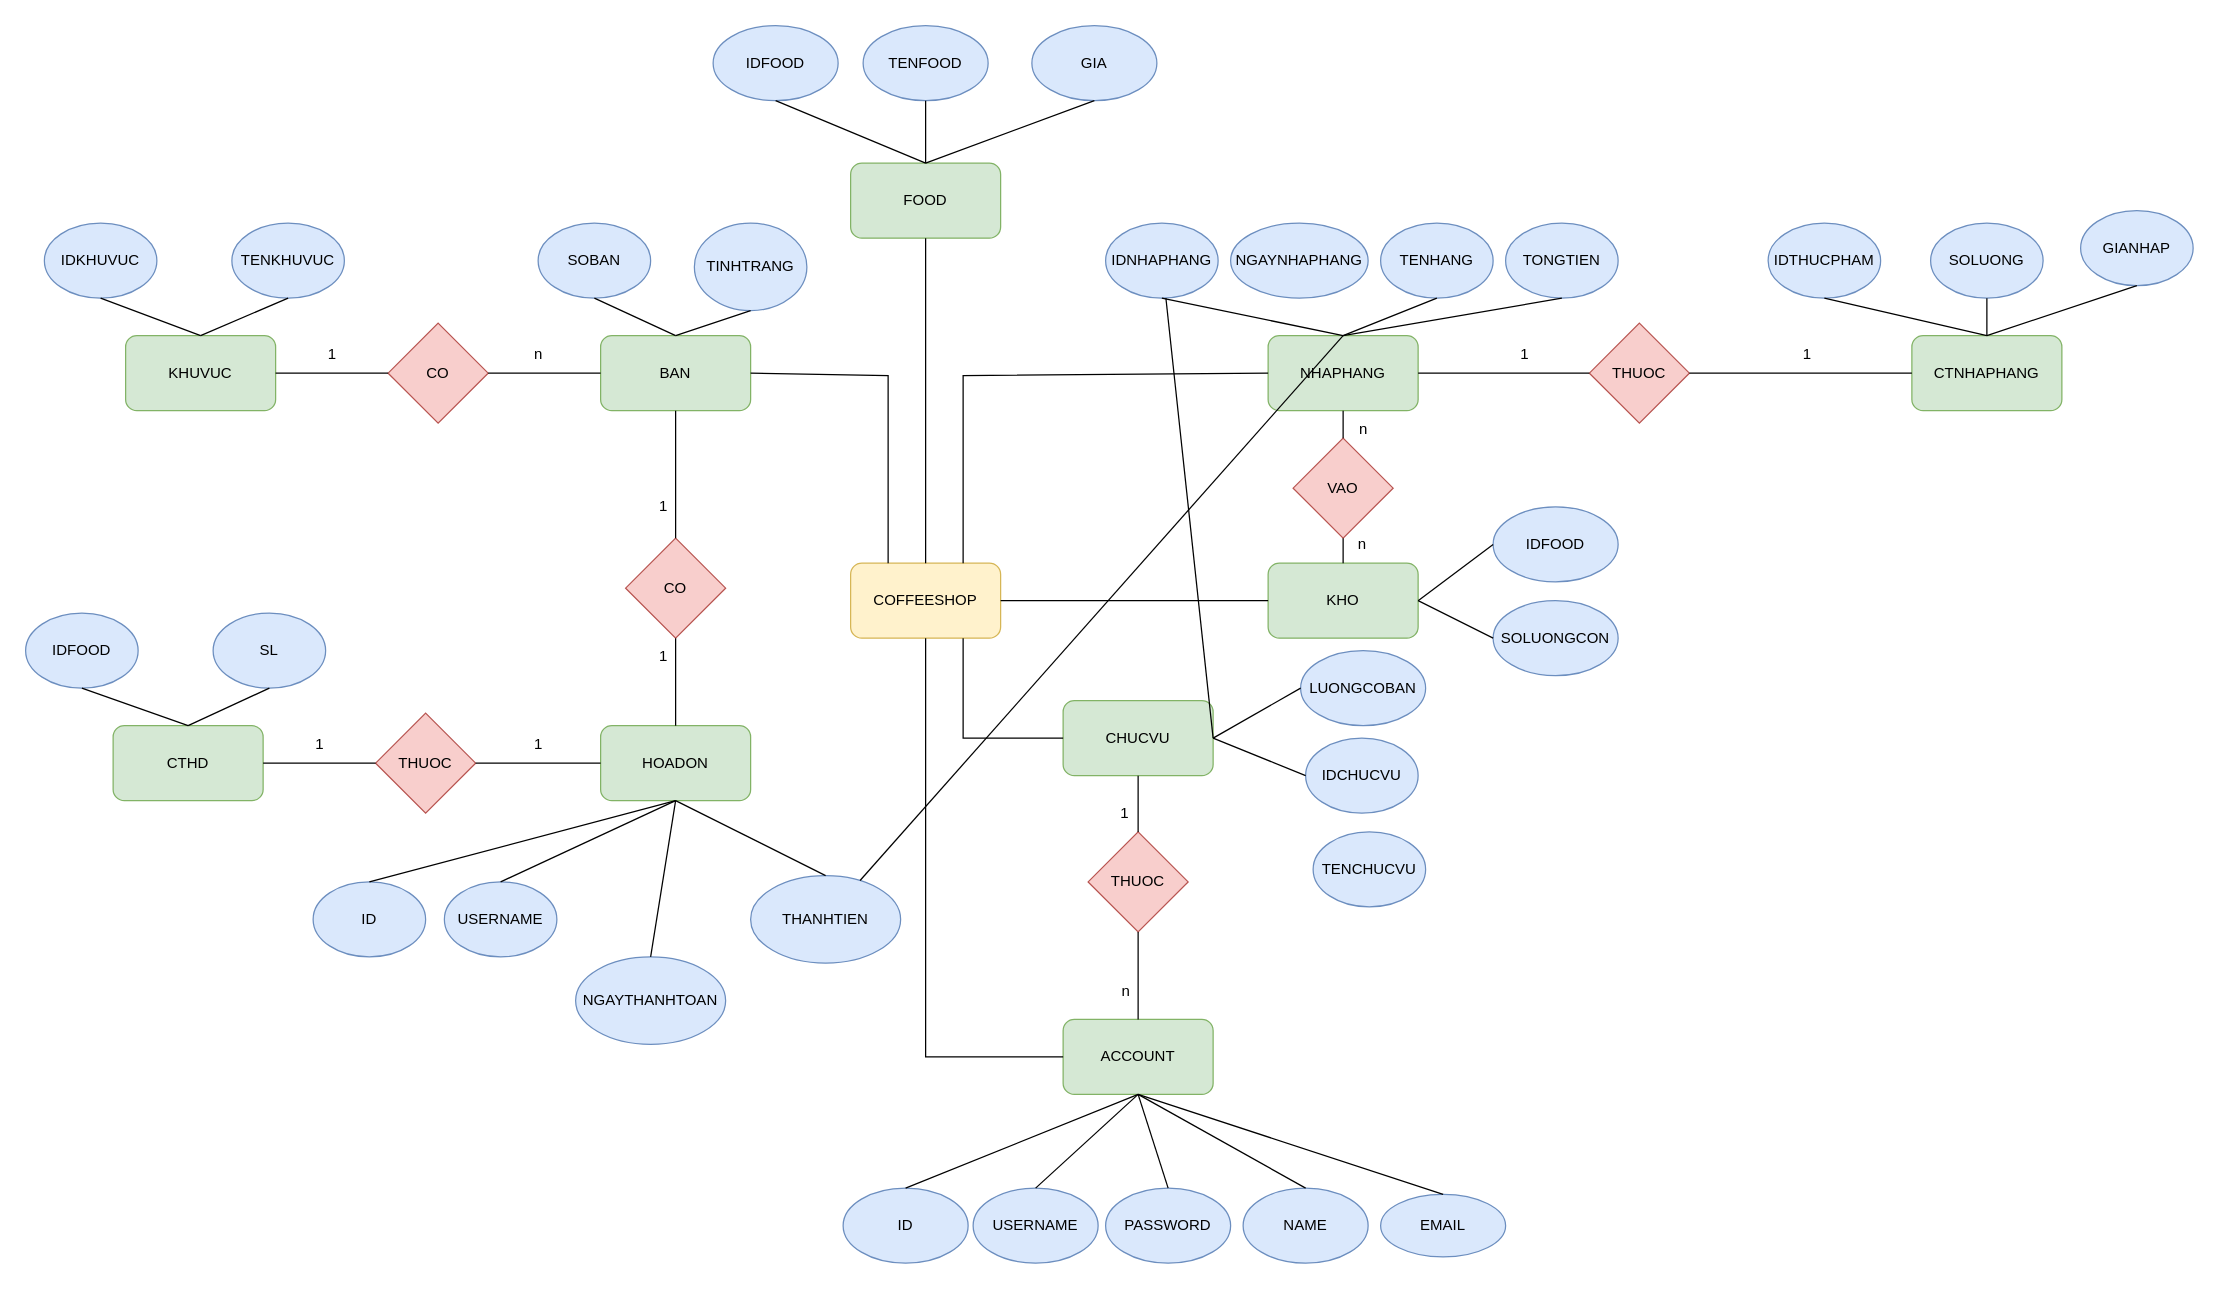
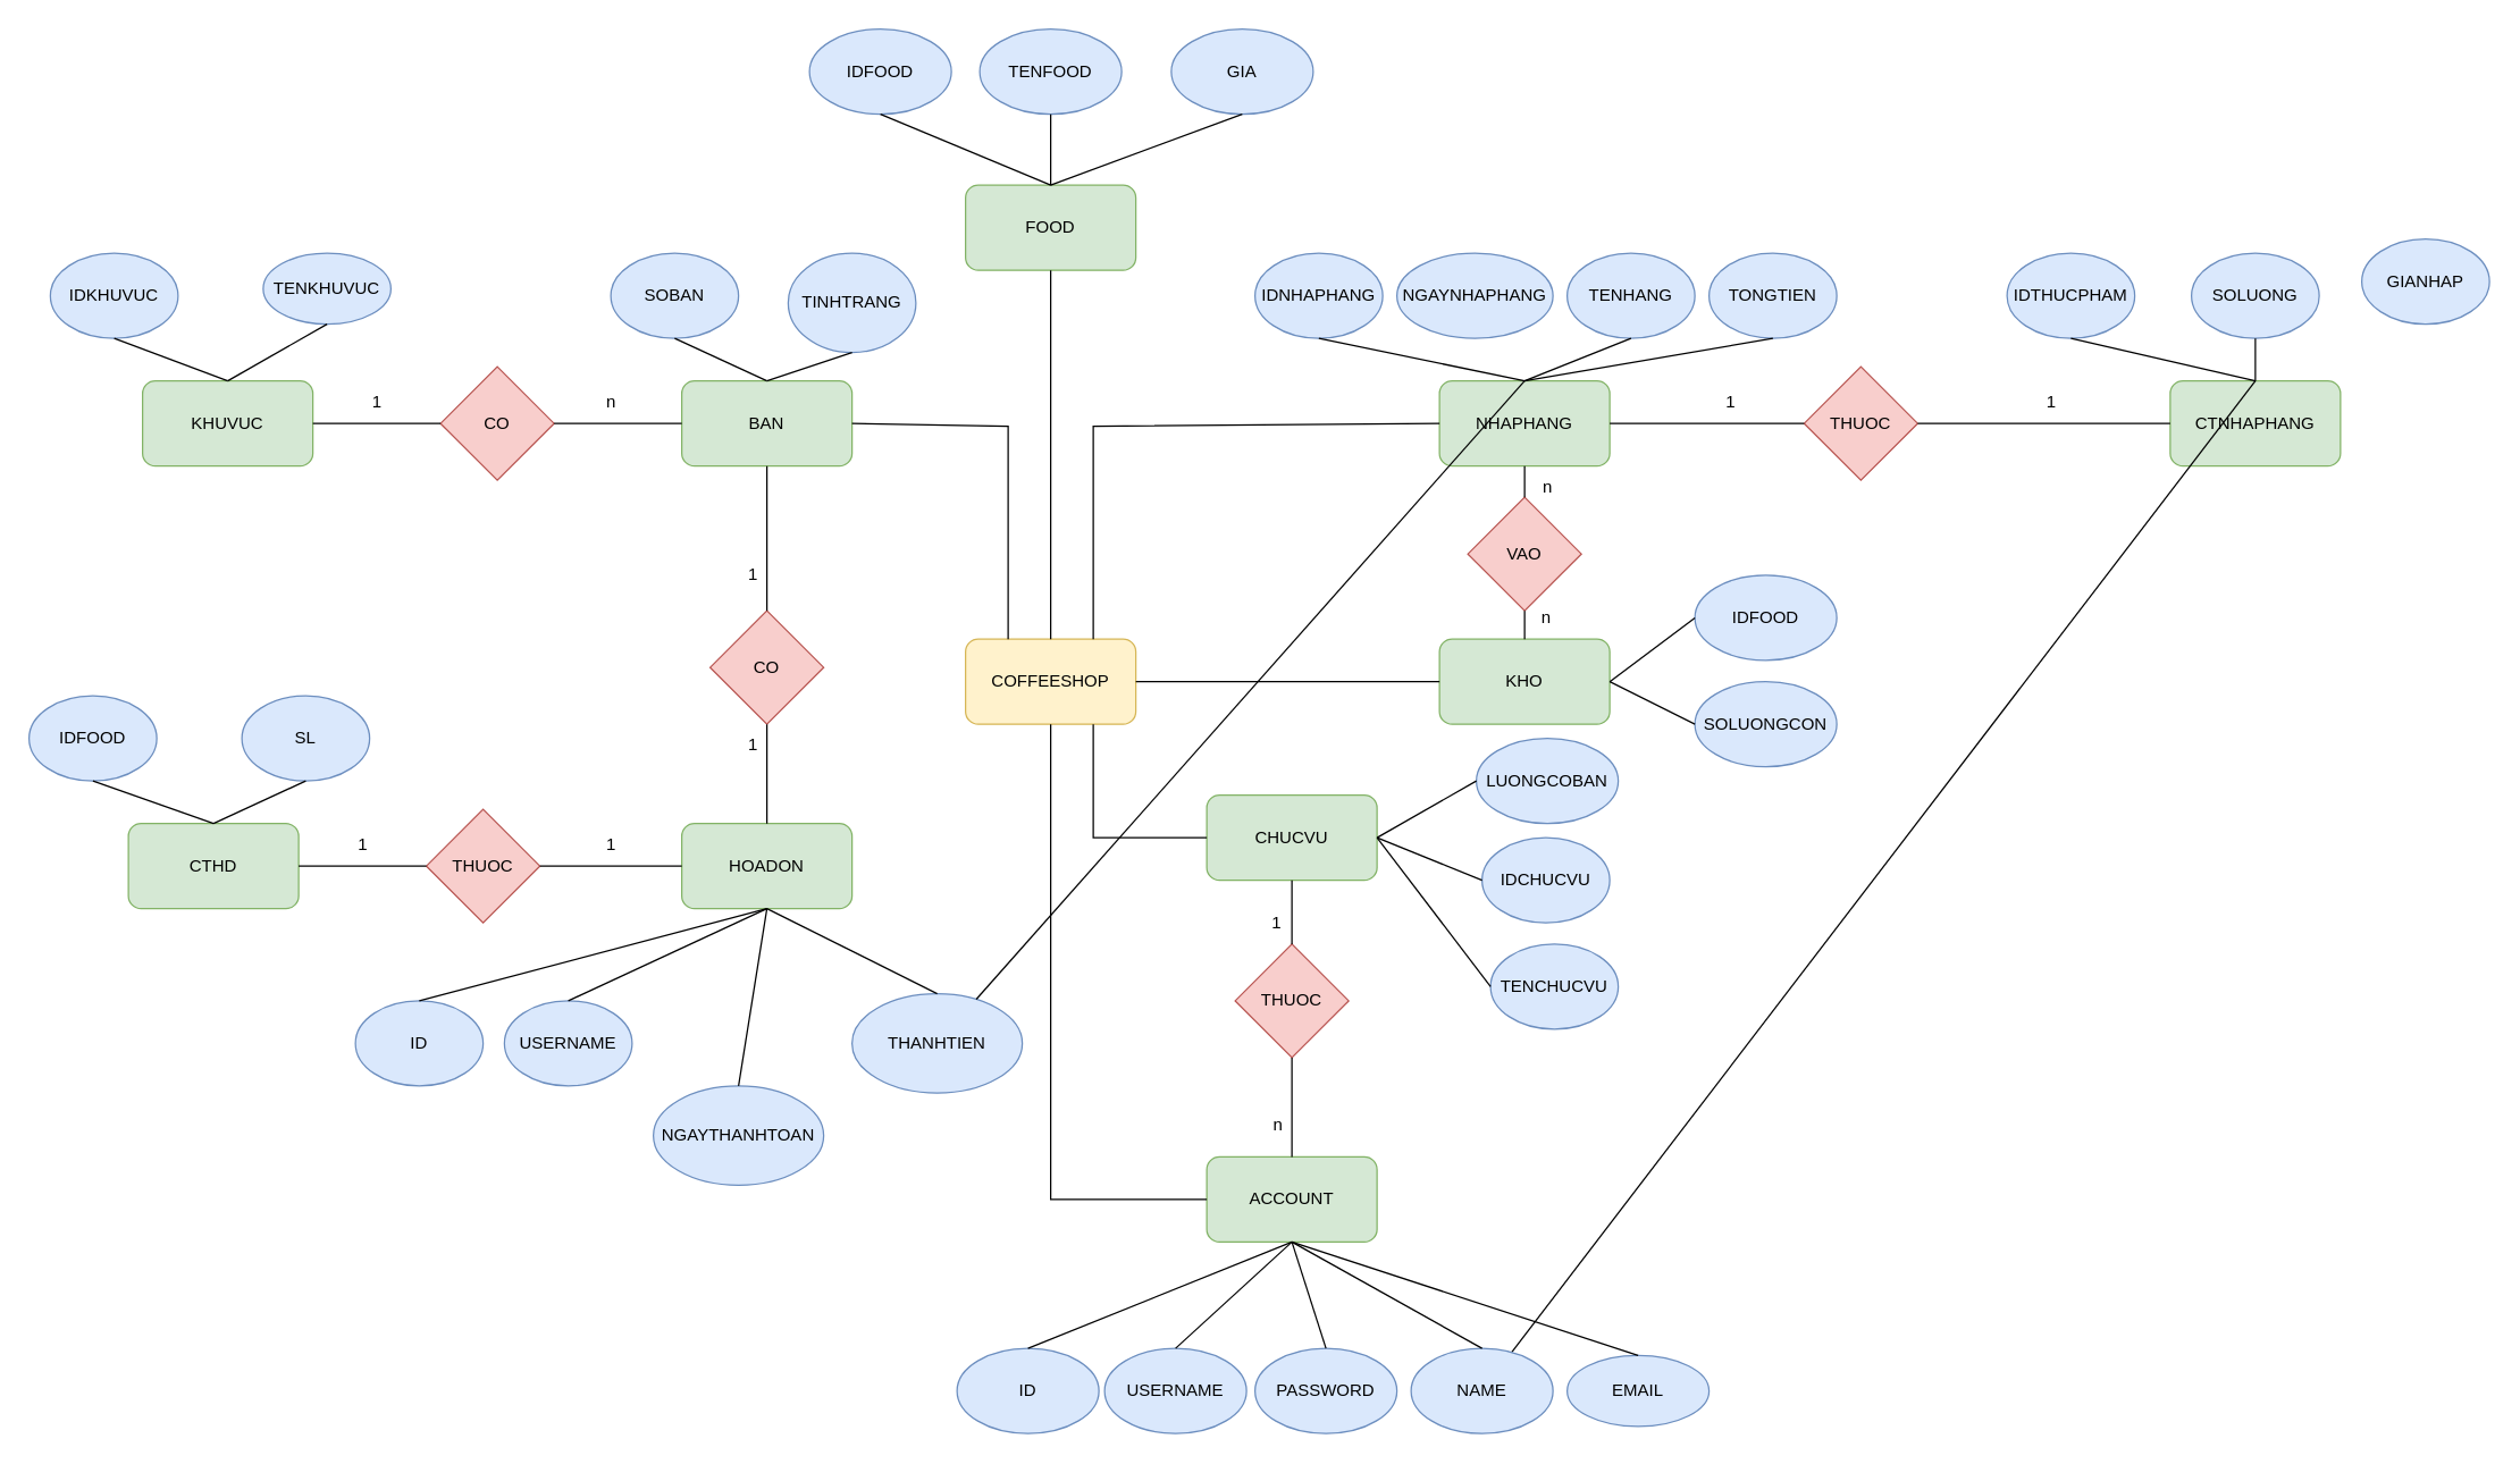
- <mxCell id="66" value="TENKHUVUC" style="ellipse;whiteSpace=wrap;html=1;fillColor=#dae8fc;strokeColor=#6c8ebf;" parent="1" vertex="1"><mxGeometry x="185" y="178" width="90" height="60" as="geometry" /></mxCell>
+ <mxCell id="66" value="TENKHUVUC" style="ellipse;whiteSpace=wrap;html=1;fillColor=#dae8fc;strokeColor=#6c8ebf;" parent="1" vertex="1"><mxGeometry x="185" y="178" width="90" height="50" as="geometry" /></mxCell>
- <mxCell id="53" value="" style="endArrow=none;html=1;rounded=0;entryX=0.5;entryY=1;entryDx=0;entryDy=0;exitX=0.5;exitY=0;exitDx=0;exitDy=0;" parent="1" source="42" target="45" edge="1"><mxGeometry width="50" height="50" relative="1" as="geometry"><mxPoint x="1230" y="510" as="sourcePoint" /><mxPoint x="1280" y="460" as="targetPoint" /></mxGeometry></mxCell>
+ <mxCell id="53" value="" style="endArrow=none;html=1;rounded=0;exitX=0.5;exitY=0;exitDx=0;exitDy=0;" parent="1" source="42" target="74" edge="1"><mxGeometry width="50" height="50" relative="1" as="geometry"><mxPoint x="1230" y="510" as="sourcePoint" /><mxPoint x="1280" y="460" as="targetPoint" /></mxGeometry></mxCell>
- <mxCell id="104" value="" style="endArrow=none;html=1;rounded=0;exitX=1;exitY=0.5;exitDx=0;exitDy=0;" edge="1" parent="1" source="54" target="33"><mxGeometry width="50" height="50" relative="1" as="geometry"><mxPoint x="1000" y="600" as="sourcePoint" /><mxPoint x="1054" y="630" as="targetPoint" /></mxGeometry></mxCell>
+ <mxCell id="104" value="" style="endArrow=none;html=1;rounded=0;entryX=0;entryY=0.5;entryDx=0;entryDy=0;exitX=1;exitY=0.5;exitDx=0;exitDy=0;" edge="1" parent="1" source="54" target="103"><mxGeometry width="50" height="50" relative="1" as="geometry"><mxPoint x="1000" y="600" as="sourcePoint" /><mxPoint x="1054" y="630" as="targetPoint" /></mxGeometry></mxCell>
